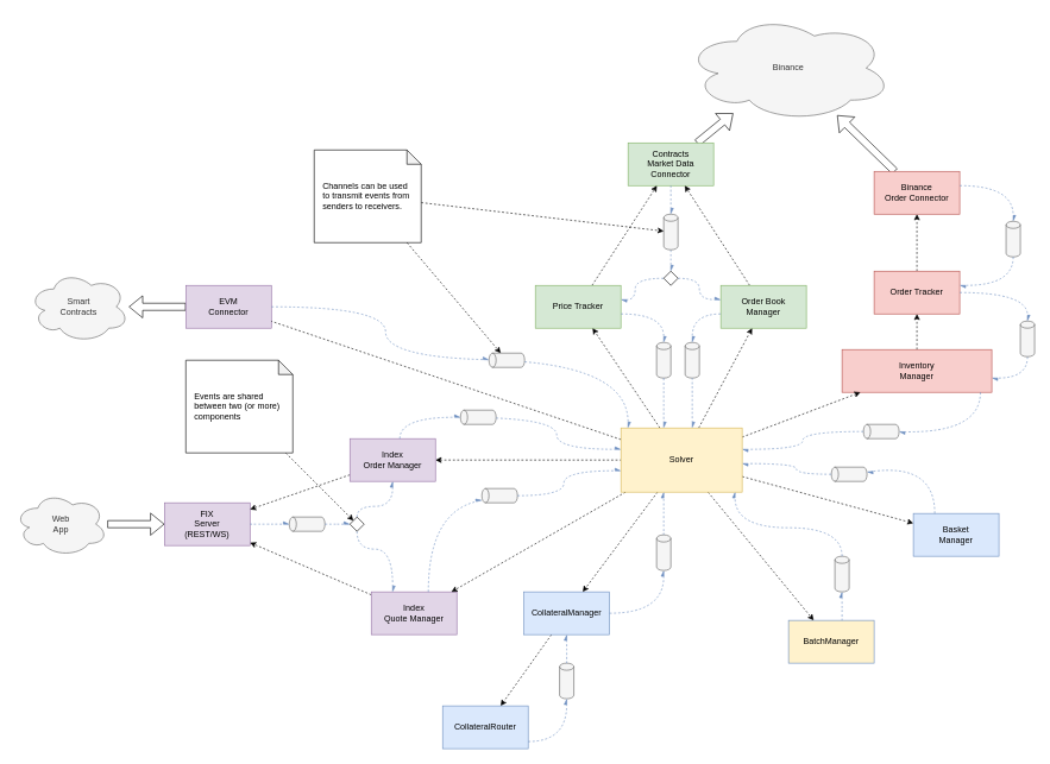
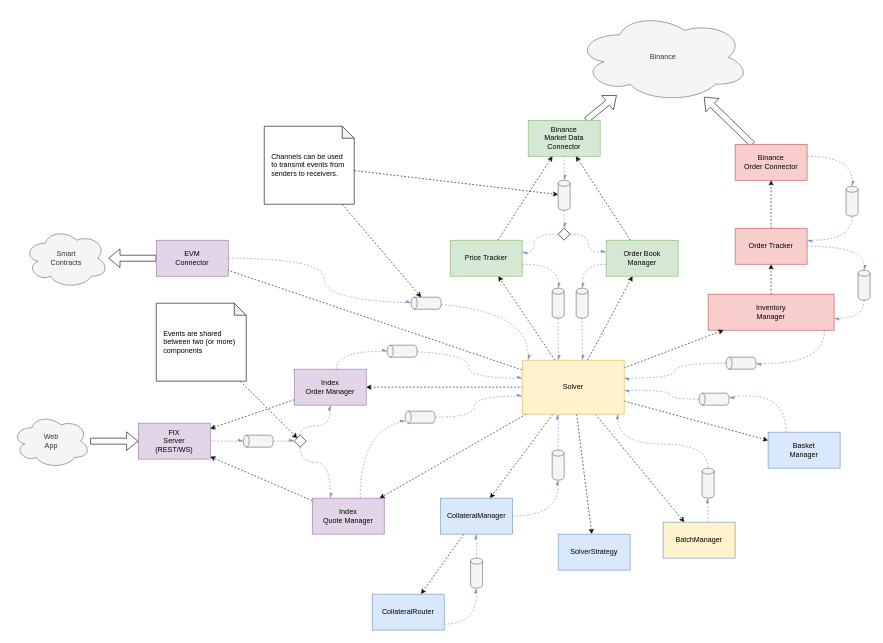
- <mxCell id="4" value="Contracts&lt;div&gt;Market Data&lt;/div&gt;&lt;div&gt;Connector&lt;/div&gt;" style="rounded=0;whiteSpace=wrap;html=1;fillColor=#d5e8d4;strokeColor=#82b366;" parent="1" vertex="1"><mxGeometry x="880" y="200" width="120" height="60" as="geometry" /></mxCell>
+ <mxCell id="4" value="Binance&lt;div&gt;Market Data&lt;/div&gt;&lt;div&gt;Connector&lt;/div&gt;" style="rounded=0;whiteSpace=wrap;html=1;fillColor=#d5e8d4;strokeColor=#82b366;" parent="1" vertex="1"><mxGeometry x="880" y="200" width="120" height="60" as="geometry" /></mxCell>
+ <mxCell id="36" style="rounded=0;orthogonalLoop=1;jettySize=auto;html=1;dashed=1;" parent="1" source="41" target="31" edge="1"><mxGeometry relative="1" as="geometry" /></mxCell>
+ <mxCell id="31" value="&lt;div&gt;SolverStrategy&lt;/div&gt;" style="rounded=0;whiteSpace=wrap;html=1;fillColor=#dae8fc;strokeColor=#6c8ebf;" parent="1" vertex="1"><mxGeometry x="930" y="890" width="120" height="60" as="geometry" /></mxCell>
